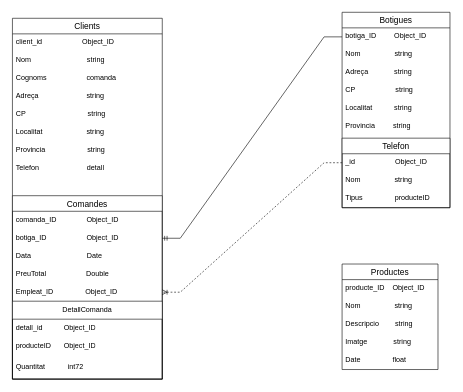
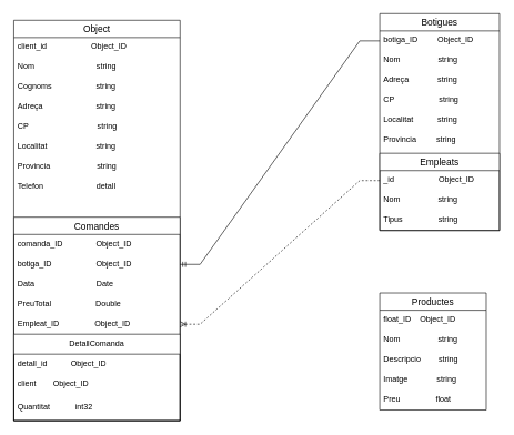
- <mxCell id="2" value="Clients" style="swimlane;fontStyle=0;childLayout=stackLayout;horizontal=1;startSize=26;horizontalStack=0;resizeParent=1;resizeParentMax=0;resizeLast=0;collapsible=1;marginBottom=0;align=center;fontSize=14;" parent="1" vertex="1"><mxGeometry x="20" y="30" width="250" height="602" as="geometry" /></mxCell>
+ <mxCell id="2" value="Object" style="swimlane;fontStyle=0;childLayout=stackLayout;horizontal=1;startSize=26;horizontalStack=0;resizeParent=1;resizeParentMax=0;resizeLast=0;collapsible=1;marginBottom=0;align=center;fontSize=14;" parent="1" vertex="1"><mxGeometry x="20" y="30" width="250" height="602" as="geometry" /></mxCell>
- <mxCell id="5" value="Cognoms                    comanda" style="text;strokeColor=none;fillColor=none;spacingLeft=4;spacingRight=4;overflow=hidden;rotatable=0;points=[[0,0.5],[1,0.5]];portConstraint=eastwest;fontSize=12;" parent="2" vertex="1"><mxGeometry y="86" width="250" height="30" as="geometry" /></mxCell>
+ <mxCell id="5" value="Cognoms                    string" style="text;strokeColor=none;fillColor=none;spacingLeft=4;spacingRight=4;overflow=hidden;rotatable=0;points=[[0,0.5],[1,0.5]];portConstraint=eastwest;fontSize=12;" parent="2" vertex="1"><mxGeometry y="86" width="250" height="30" as="geometry" /></mxCell>
- <mxCell id="29" value="Telefon" style="swimlane;fontStyle=0;childLayout=stackLayout;horizontal=1;startSize=26;horizontalStack=0;resizeParent=1;resizeParentMax=0;resizeLast=0;collapsible=1;marginBottom=0;align=center;fontSize=14;" parent="22" vertex="1"><mxGeometry y="210" width="180" height="116" as="geometry" /></mxCell>
+ <mxCell id="29" value="Empleats" style="swimlane;fontStyle=0;childLayout=stackLayout;horizontal=1;startSize=26;horizontalStack=0;resizeParent=1;resizeParentMax=0;resizeLast=0;collapsible=1;marginBottom=0;align=center;fontSize=14;" parent="22" vertex="1"><mxGeometry y="210" width="180" height="116" as="geometry" /></mxCell>
- <mxCell id="32" value="Tipus                producteID" style="text;strokeColor=none;fillColor=none;spacingLeft=4;spacingRight=4;overflow=hidden;rotatable=0;points=[[0,0.5],[1,0.5]];portConstraint=eastwest;fontSize=12;" parent="29" vertex="1"><mxGeometry y="86" width="180" height="30" as="geometry" /></mxCell>
+ <mxCell id="32" value="Tipus                string" style="text;strokeColor=none;fillColor=none;spacingLeft=4;spacingRight=4;overflow=hidden;rotatable=0;points=[[0,0.5],[1,0.5]];portConstraint=eastwest;fontSize=12;" parent="29" vertex="1"><mxGeometry y="86" width="180" height="30" as="geometry" /></mxCell>
- <mxCell id="34" value="producte_ID    Object_ID" style="text;strokeColor=none;fillColor=none;spacingLeft=4;spacingRight=4;overflow=hidden;rotatable=0;points=[[0,0.5],[1,0.5]];portConstraint=eastwest;fontSize=12;" parent="33" vertex="1"><mxGeometry y="26" width="160" height="30" as="geometry" /></mxCell>
+ <mxCell id="34" value="float_ID    Object_ID" style="text;strokeColor=none;fillColor=none;spacingLeft=4;spacingRight=4;overflow=hidden;rotatable=0;points=[[0,0.5],[1,0.5]];portConstraint=eastwest;fontSize=12;" parent="33" vertex="1"><mxGeometry y="26" width="160" height="30" as="geometry" /></mxCell>
- <mxCell id="20" value="producteID&lt;span style=&quot;white-space: pre;&quot;&gt;&#09;&lt;/span&gt;Object_ID" style="text;strokeColor=none;fillColor=none;align=left;verticalAlign=middle;spacingLeft=4;spacingRight=4;overflow=hidden;points=[[0,0.5],[1,0.5]];portConstraint=eastwest;rotatable=0;whiteSpace=wrap;html=1;" vertex="1" parent="18"><mxGeometry y="60" width="250" height="30" as="geometry" /></mxCell>
+ <mxCell id="20" value="client&lt;span style=&quot;white-space: pre;&quot;&gt;&#09;&lt;/span&gt;Object_ID" style="text;strokeColor=none;fillColor=none;align=left;verticalAlign=middle;spacingLeft=4;spacingRight=4;overflow=hidden;points=[[0,0.5],[1,0.5]];portConstraint=eastwest;rotatable=0;whiteSpace=wrap;html=1;" vertex="1" parent="18"><mxGeometry y="60" width="250" height="30" as="geometry" /></mxCell>
- <mxCell id="38" value="Date                float" style="text;strokeColor=none;fillColor=none;spacingLeft=4;spacingRight=4;overflow=hidden;rotatable=0;points=[[0,0.5],[1,0.5]];portConstraint=eastwest;fontSize=12;" vertex="1" parent="33"><mxGeometry y="146" width="160" height="30" as="geometry" /></mxCell>
+ <mxCell id="38" value="Preu                float" style="text;strokeColor=none;fillColor=none;spacingLeft=4;spacingRight=4;overflow=hidden;rotatable=0;points=[[0,0.5],[1,0.5]];portConstraint=eastwest;fontSize=12;" vertex="1" parent="33"><mxGeometry y="146" width="160" height="30" as="geometry" /></mxCell>
- <mxCell id="21" value="Quantitat&lt;span style=&quot;white-space: pre;&quot;&gt;&#09;&lt;/span&gt;&lt;span style=&quot;white-space: pre;&quot;&gt;&#09;&lt;/span&gt;&amp;nbsp; int72" style="text;strokeColor=none;fillColor=none;align=left;verticalAlign=middle;spacingLeft=4;spacingRight=4;overflow=hidden;points=[[0,0.5],[1,0.5]];portConstraint=eastwest;rotatable=0;whiteSpace=wrap;html=1;" vertex="1" parent="18"><mxGeometry y="90" width="250" height="40" as="geometry" /></mxCell>
+ <mxCell id="21" value="Quantitat&lt;span style=&quot;white-space: pre;&quot;&gt;&#09;&lt;/span&gt;&lt;span style=&quot;white-space: pre;&quot;&gt;&#09;&lt;/span&gt;&amp;nbsp; int32" style="text;strokeColor=none;fillColor=none;align=left;verticalAlign=middle;spacingLeft=4;spacingRight=4;overflow=hidden;points=[[0,0.5],[1,0.5]];portConstraint=eastwest;rotatable=0;whiteSpace=wrap;html=1;" vertex="1" parent="18"><mxGeometry y="90" width="250" height="40" as="geometry" /></mxCell>
